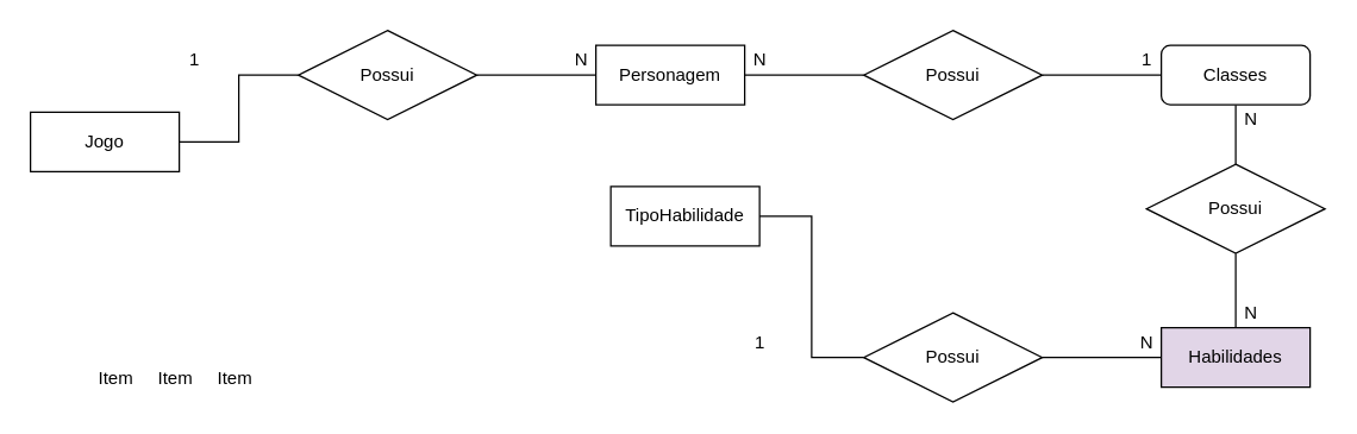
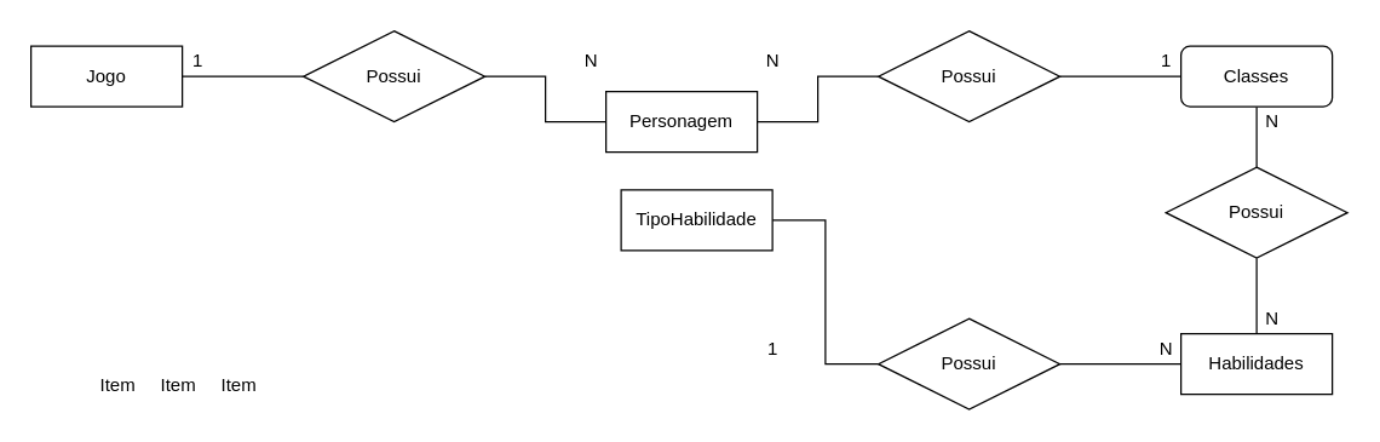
- <mxCell id="5" value="Personagem" style="whiteSpace=wrap;html=1;align=center;" vertex="1" parent="1"><mxGeometry x="400" y="30" width="100" height="40" as="geometry" /></mxCell>
+ <mxCell id="5" value="Personagem" style="whiteSpace=wrap;html=1;align=center;" vertex="1" parent="1"><mxGeometry x="400" y="60" width="100" height="40" as="geometry" /></mxCell>
- <mxCell id="3" value="Jogo" style="whiteSpace=wrap;html=1;align=center;" vertex="1" parent="1"><mxGeometry x="20" y="75" width="100" height="40" as="geometry" /></mxCell>
+ <mxCell id="3" value="Jogo" style="whiteSpace=wrap;html=1;align=center;" vertex="1" parent="1"><mxGeometry y="30" width="100" height="40" as="geometry" x="20" /></mxCell>
- <mxCell id="9" value="Habilidades" style="whiteSpace=wrap;html=1;align=center;fillColor=#e1d5e7;" vertex="1" parent="1"><mxGeometry x="780" y="220" width="100" height="40" as="geometry" /></mxCell>
+ <mxCell id="9" value="Habilidades" style="whiteSpace=wrap;html=1;align=center;" vertex="1" parent="1"><mxGeometry x="780" y="220" width="100" height="40" as="geometry" /></mxCell>
